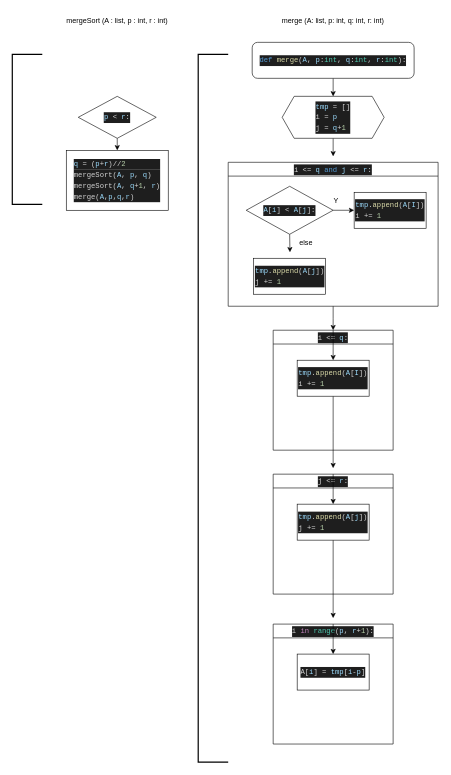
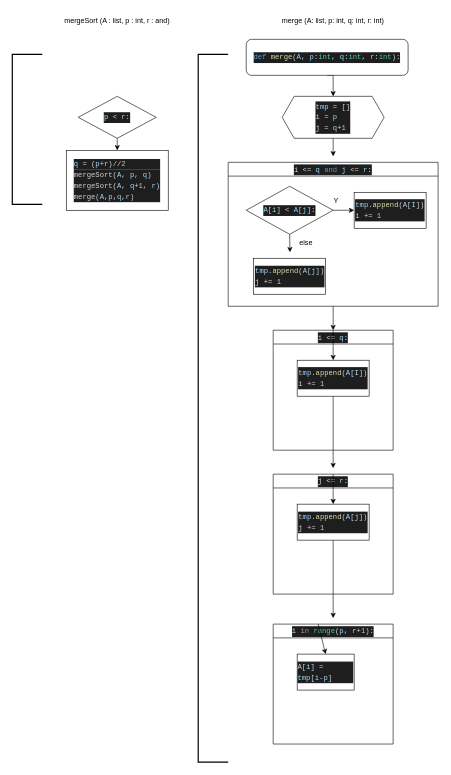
- <mxCell id="2" value="mergeSort (A : list, p : int, r : int)" style="text;html=1;strokeColor=none;fillColor=none;align=center;verticalAlign=middle;whiteSpace=wrap;rounded=0;" vertex="1" parent="1"><mxGeometry x="85" y="20" width="220" height="30" as="geometry" /></mxCell>
+ <mxCell id="2" value="mergeSort (A : list, p : int, r : and)" style="text;html=1;strokeColor=none;fillColor=none;align=center;verticalAlign=middle;whiteSpace=wrap;rounded=0;" vertex="1" parent="1"><mxGeometry x="85" y="20" width="220" height="30" as="geometry" /></mxCell>
- <mxCell id="9" value="&lt;div style=&quot;font-style: normal; font-variant-caps: normal; font-weight: normal; letter-spacing: normal; text-align: start; text-indent: 0px; text-transform: none; word-spacing: 0px; -webkit-text-stroke-width: 0px; text-decoration: none; color: rgb(212, 212, 212); background-color: rgb(30, 30, 30); font-family: Menlo, Monaco, &amp;quot;Courier New&amp;quot;, monospace; font-size: 12px; line-height: 18px;&quot;&gt;&lt;div&gt;&lt;span style=&quot;color: rgb(86, 156, 214);&quot;&gt;def&lt;/span&gt;&lt;span style=&quot;color: rgb(212, 212, 212);&quot;&gt; &lt;/span&gt;&lt;span style=&quot;color: rgb(220, 220, 170);&quot;&gt;merge&lt;/span&gt;&lt;span style=&quot;color: rgb(212, 212, 212);&quot;&gt;(&lt;/span&gt;&lt;span style=&quot;color: rgb(156, 220, 254);&quot;&gt;A&lt;/span&gt;&lt;span style=&quot;color: rgb(212, 212, 212);&quot;&gt;, &lt;/span&gt;&lt;span style=&quot;color: rgb(156, 220, 254);&quot;&gt;p&lt;/span&gt;&lt;span style=&quot;color: rgb(212, 212, 212);&quot;&gt;:&lt;/span&gt;&lt;span style=&quot;color: rgb(78, 201, 176);&quot;&gt;int&lt;/span&gt;&lt;span style=&quot;color: rgb(212, 212, 212);&quot;&gt;, &lt;/span&gt;&lt;span style=&quot;color: rgb(156, 220, 254);&quot;&gt;q&lt;/span&gt;&lt;span style=&quot;color: rgb(212, 212, 212);&quot;&gt;:&lt;/span&gt;&lt;span style=&quot;color: rgb(78, 201, 176);&quot;&gt;int&lt;/span&gt;&lt;span style=&quot;color: rgb(212, 212, 212);&quot;&gt;, &lt;/span&gt;&lt;span style=&quot;color: rgb(156, 220, 254);&quot;&gt;r&lt;/span&gt;&lt;span style=&quot;color: rgb(212, 212, 212);&quot;&gt;:&lt;/span&gt;&lt;span style=&quot;color: rgb(78, 201, 176);&quot;&gt;int&lt;/span&gt;&lt;span style=&quot;color: rgb(212, 212, 212);&quot;&gt;):&lt;/span&gt;&lt;/div&gt;&lt;/div&gt;" style="rounded=1;whiteSpace=wrap;html=1;" vertex="1" parent="1"><mxGeometry x="420" y="70" width="270" height="60" as="geometry" /></mxCell>
+ <mxCell id="9" value="&lt;div style=&quot;font-style: normal; font-variant-caps: normal; font-weight: normal; letter-spacing: normal; text-align: start; text-indent: 0px; text-transform: none; word-spacing: 0px; -webkit-text-stroke-width: 0px; text-decoration: none; color: rgb(212, 212, 212); background-color: rgb(30, 30, 30); font-family: Menlo, Monaco, &amp;quot;Courier New&amp;quot;, monospace; font-size: 12px; line-height: 18px;&quot;&gt;&lt;div&gt;&lt;span style=&quot;color: rgb(86, 156, 214);&quot;&gt;def&lt;/span&gt;&lt;span style=&quot;color: rgb(212, 212, 212);&quot;&gt; &lt;/span&gt;&lt;span style=&quot;color: rgb(220, 220, 170);&quot;&gt;merge&lt;/span&gt;&lt;span style=&quot;color: rgb(212, 212, 212);&quot;&gt;(&lt;/span&gt;&lt;span style=&quot;color: rgb(156, 220, 254);&quot;&gt;A&lt;/span&gt;&lt;span style=&quot;color: rgb(212, 212, 212);&quot;&gt;, &lt;/span&gt;&lt;span style=&quot;color: rgb(156, 220, 254);&quot;&gt;p&lt;/span&gt;&lt;span style=&quot;color: rgb(212, 212, 212);&quot;&gt;:&lt;/span&gt;&lt;span style=&quot;color: rgb(78, 201, 176);&quot;&gt;int&lt;/span&gt;&lt;span style=&quot;color: rgb(212, 212, 212);&quot;&gt;, &lt;/span&gt;&lt;span style=&quot;color: rgb(156, 220, 254);&quot;&gt;q&lt;/span&gt;&lt;span style=&quot;color: rgb(212, 212, 212);&quot;&gt;:&lt;/span&gt;&lt;span style=&quot;color: rgb(78, 201, 176);&quot;&gt;int&lt;/span&gt;&lt;span style=&quot;color: rgb(212, 212, 212);&quot;&gt;, &lt;/span&gt;&lt;span style=&quot;color: rgb(156, 220, 254);&quot;&gt;r&lt;/span&gt;&lt;span style=&quot;color: rgb(212, 212, 212);&quot;&gt;:&lt;/span&gt;&lt;span style=&quot;color: rgb(78, 201, 176);&quot;&gt;int&lt;/span&gt;&lt;span style=&quot;color: rgb(212, 212, 212);&quot;&gt;):&lt;/span&gt;&lt;/div&gt;&lt;/div&gt;" style="rounded=1;whiteSpace=wrap;html=1;" vertex="1" parent="1"><mxGeometry x="410" y="65" width="270" height="60" as="geometry" /></mxCell>
- <mxCell id="31" value="&lt;div style=&quot;text-align: start; color: rgb(212, 212, 212); background-color: rgb(30, 30, 30); font-family: Menlo, Monaco, &amp;quot;Courier New&amp;quot;, monospace; line-height: 18px;&quot;&gt; A[&lt;span style=&quot;color: rgb(156, 220, 254);&quot;&gt;i&lt;/span&gt;] = &lt;span style=&quot;color: rgb(156, 220, 254);&quot;&gt;tmp&lt;/span&gt;[&lt;span style=&quot;color: rgb(156, 220, 254);&quot;&gt;i&lt;/span&gt;-&lt;span style=&quot;color: rgb(156, 220, 254);&quot;&gt;p&lt;/span&gt;]&lt;/div&gt;" style="rounded=0;whiteSpace=wrap;html=1;" vertex="1" parent="30"><mxGeometry x="40" y="50" width="120" height="60" as="geometry" /></mxCell>
+ <mxCell id="31" value="&lt;div style=&quot;text-align: start; color: rgb(212, 212, 212); background-color: rgb(30, 30, 30); font-family: Menlo, Monaco, &amp;quot;Courier New&amp;quot;, monospace; line-height: 18px;&quot;&gt; A[&lt;span style=&quot;color: rgb(156, 220, 254);&quot;&gt;i&lt;/span&gt;] = &lt;span style=&quot;color: rgb(156, 220, 254);&quot;&gt;tmp&lt;/span&gt;[&lt;span style=&quot;color: rgb(156, 220, 254);&quot;&gt;i&lt;/span&gt;-&lt;span style=&quot;color: rgb(156, 220, 254);&quot;&gt;p&lt;/span&gt;]&lt;/div&gt;" style="rounded=0;whiteSpace=wrap;html=1;" vertex="1" parent="30"><mxGeometry x="40" y="50" width="95" height="60" as="geometry" /></mxCell>
